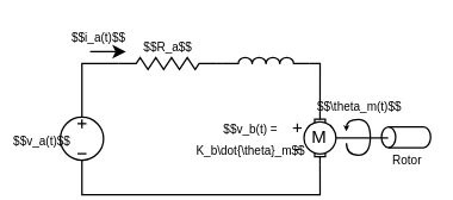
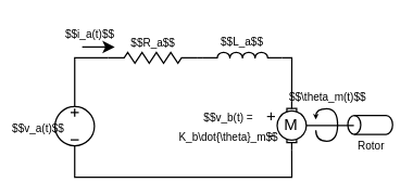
+ <mxCell id="8" value="&lt;font style=&quot;font-size: 8px;&quot;&gt;$$L_a$$&lt;/font&gt;" style="text;html=1;align=center;verticalAlign=middle;whiteSpace=wrap;rounded=0;" vertex="1" parent="1"><mxGeometry x="162" y="21" width="32" height="16" as="geometry" /></mxCell>
